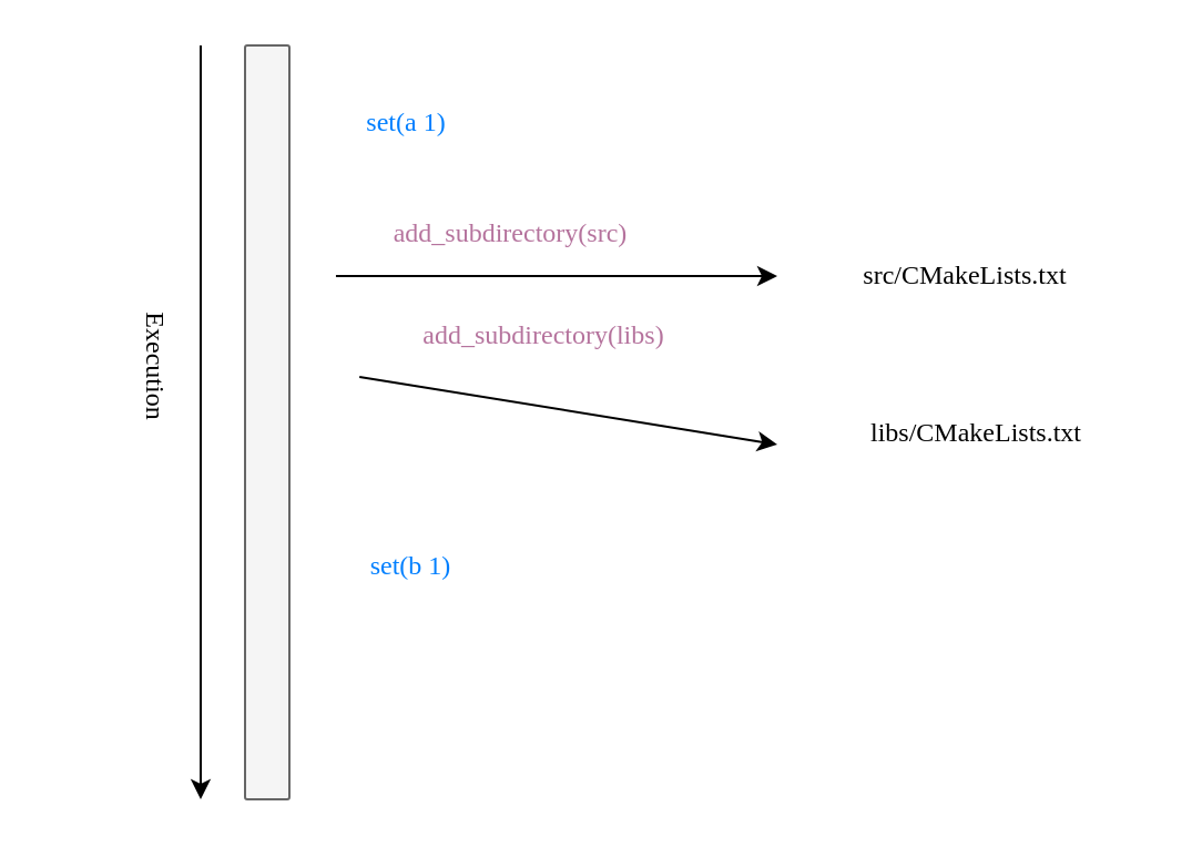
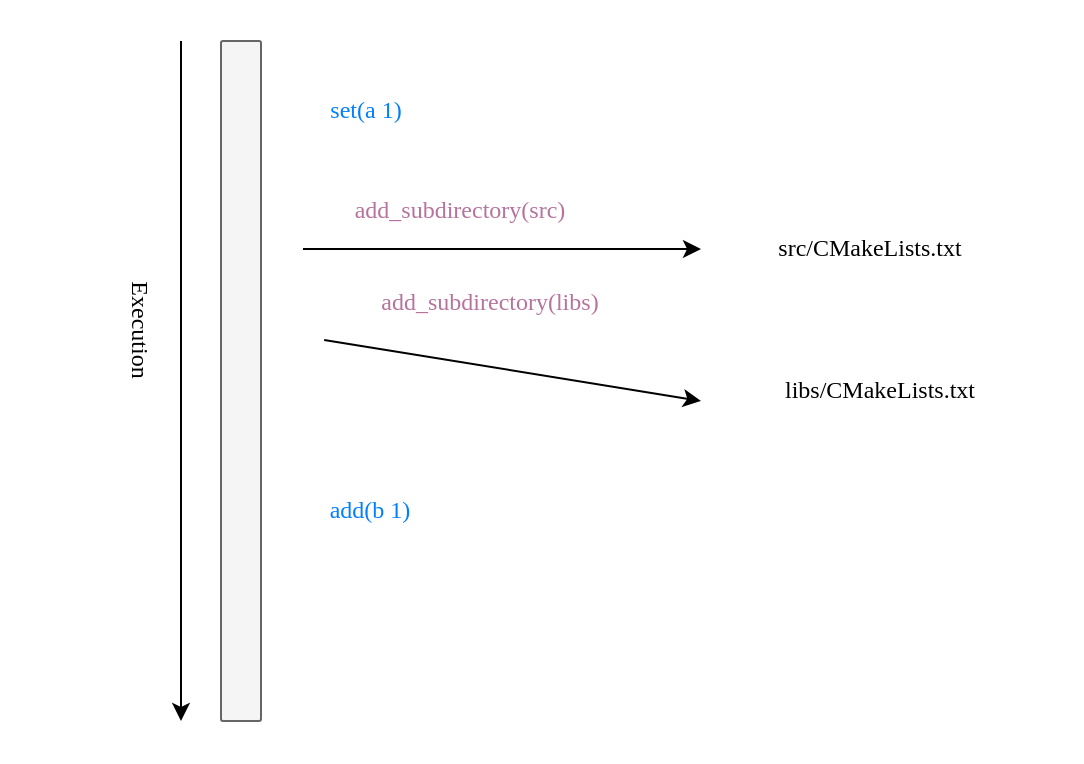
- <mxCell id="12" value="set(b 1)" style="text;html=1;strokeColor=none;fillColor=none;align=center;verticalAlign=middle;whiteSpace=wrap;rounded=0;fontFamily=SF Mono;fontColor=#007FFF;" vertex="1" parent="1"><mxGeometry x="140" y="240" width="90" height="30" as="geometry" /></mxCell>
+ <mxCell id="12" value="add(b 1)" style="text;html=1;strokeColor=none;fillColor=none;align=center;verticalAlign=middle;whiteSpace=wrap;rounded=0;fontFamily=SF Mono;fontColor=#007FFF;" vertex="1" parent="1"><mxGeometry x="140" y="240" width="90" height="30" as="geometry" /></mxCell>
